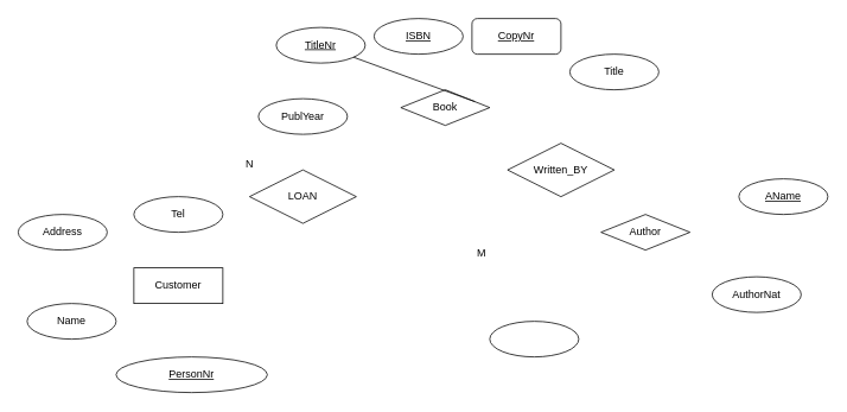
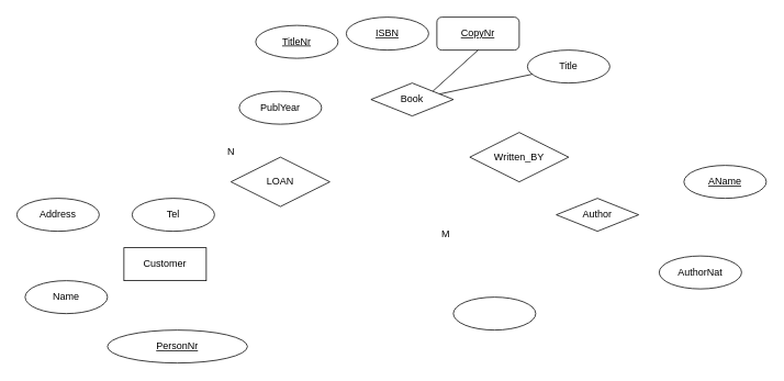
+ <mxCell id="12" value="" style="endArrow=none;html=1;rounded=0;entryX=0.5;entryY=1;entryDx=0;entryDy=0;exitX=1;exitY=0;exitDx=0;exitDy=0;" edge="1" parent="1" source="2" target="5"><mxGeometry relative="1" as="geometry"><mxPoint x="690" y="200" as="sourcePoint" /><mxPoint x="850" y="200" as="targetPoint" /></mxGeometry></mxCell>
- <mxCell id="11" value="" style="endArrow=none;html=1;rounded=0;exitX=1;exitY=0.25;exitDx=0;exitDy=0;" edge="1" parent="1" source="2" target="3"><mxGeometry relative="1" as="geometry"><mxPoint x="595" y="240" as="sourcePoint" /><mxPoint x="755" y="240" as="targetPoint" /></mxGeometry></mxCell>
+ <mxCell id="11" value="" style="endArrow=none;html=1;rounded=0;exitX=1;exitY=0.25;exitDx=0;exitDy=0;" edge="1" parent="1" source="2" target="8"><mxGeometry relative="1" as="geometry"><mxPoint x="595" y="240" as="sourcePoint" /><mxPoint x="755" y="240" as="targetPoint" /></mxGeometry></mxCell>
- <mxCell id="18" value="Tel" style="ellipse;whiteSpace=wrap;html=1;align=center;" vertex="1" parent="1"><mxGeometry x="150" y="220" width="100" height="40" as="geometry" /></mxCell>
+ <mxCell id="18" value="Tel" style="ellipse;whiteSpace=wrap;html=1;align=center;" vertex="1" parent="1"><mxGeometry x="160" y="240" width="100" height="40" as="geometry" /></mxCell>
